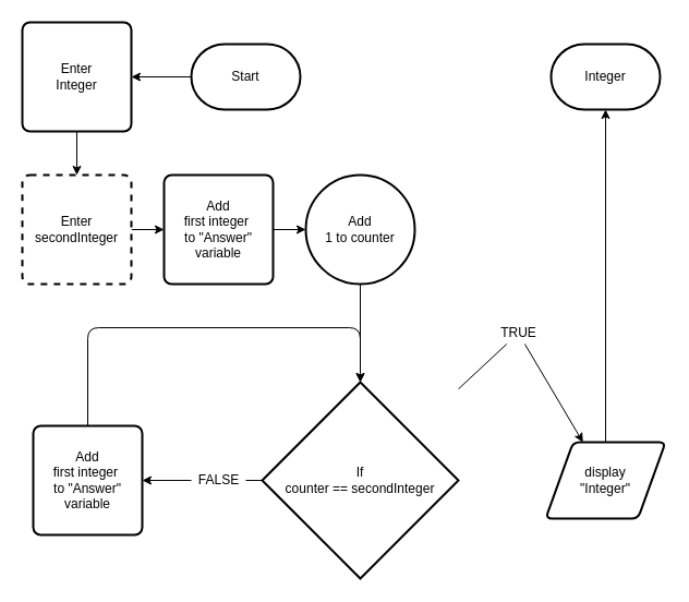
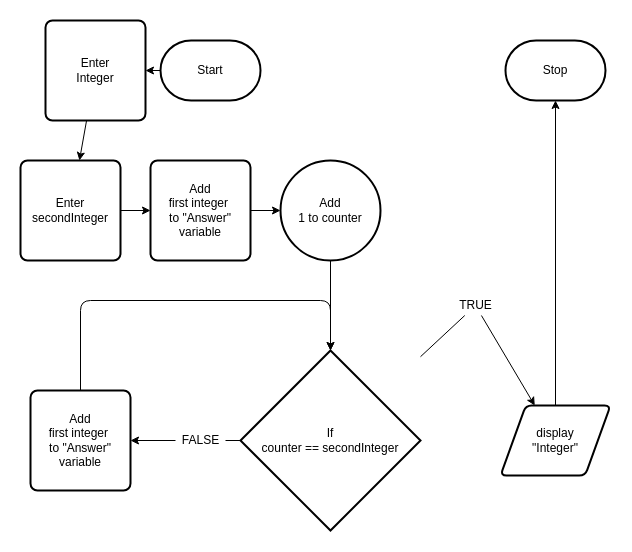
- <mxCell id="5" value="Enter&lt;br&gt;Integer" style="rounded=1;whiteSpace=wrap;html=1;absoluteArcSize=1;arcSize=14;strokeWidth=2;" vertex="1" parent="1"><mxGeometry x="20" y="20" width="100" height="100" as="geometry" /></mxCell>
+ <mxCell id="5" value="Enter&lt;br&gt;Integer" style="rounded=1;whiteSpace=wrap;html=1;absoluteArcSize=1;arcSize=14;strokeWidth=2;" vertex="1" parent="1"><mxGeometry x="45" y="20" width="100" height="100" as="geometry" /></mxCell>
- <mxCell id="3" value="Start" style="strokeWidth=2;html=1;shape=mxgraph.flowchart.terminator;whiteSpace=wrap;" vertex="1" parent="1"><mxGeometry x="175" y="40" width="100" height="60" as="geometry" /></mxCell>
+ <mxCell id="3" value="Start" style="strokeWidth=2;html=1;shape=mxgraph.flowchart.terminator;whiteSpace=wrap;" vertex="1" parent="1"><mxGeometry x="160" y="40" width="100" height="60" as="geometry" /></mxCell>
- <mxCell id="19" value="Integer" style="strokeWidth=2;html=1;shape=mxgraph.flowchart.terminator;whiteSpace=wrap;" vertex="1" parent="1"><mxGeometry x="505" y="40" width="100" height="60" as="geometry" /></mxCell>
+ <mxCell id="19" value="Stop" style="strokeWidth=2;html=1;shape=mxgraph.flowchart.terminator;whiteSpace=wrap;" vertex="1" parent="1"><mxGeometry x="505" y="40" width="100" height="60" as="geometry" /></mxCell>
- <mxCell id="7" value="Enter &lt;br&gt;secondInteger" style="rounded=1;whiteSpace=wrap;html=1;absoluteArcSize=1;arcSize=14;strokeWidth=2;dashed=1;" vertex="1" parent="1"><mxGeometry x="20" y="160" width="100" height="100" as="geometry" /></mxCell>
+ <mxCell id="7" value="Enter &lt;br&gt;secondInteger" style="rounded=1;whiteSpace=wrap;html=1;absoluteArcSize=1;arcSize=14;strokeWidth=2;" vertex="1" parent="1"><mxGeometry x="20" y="160" width="100" height="100" as="geometry" /></mxCell>
